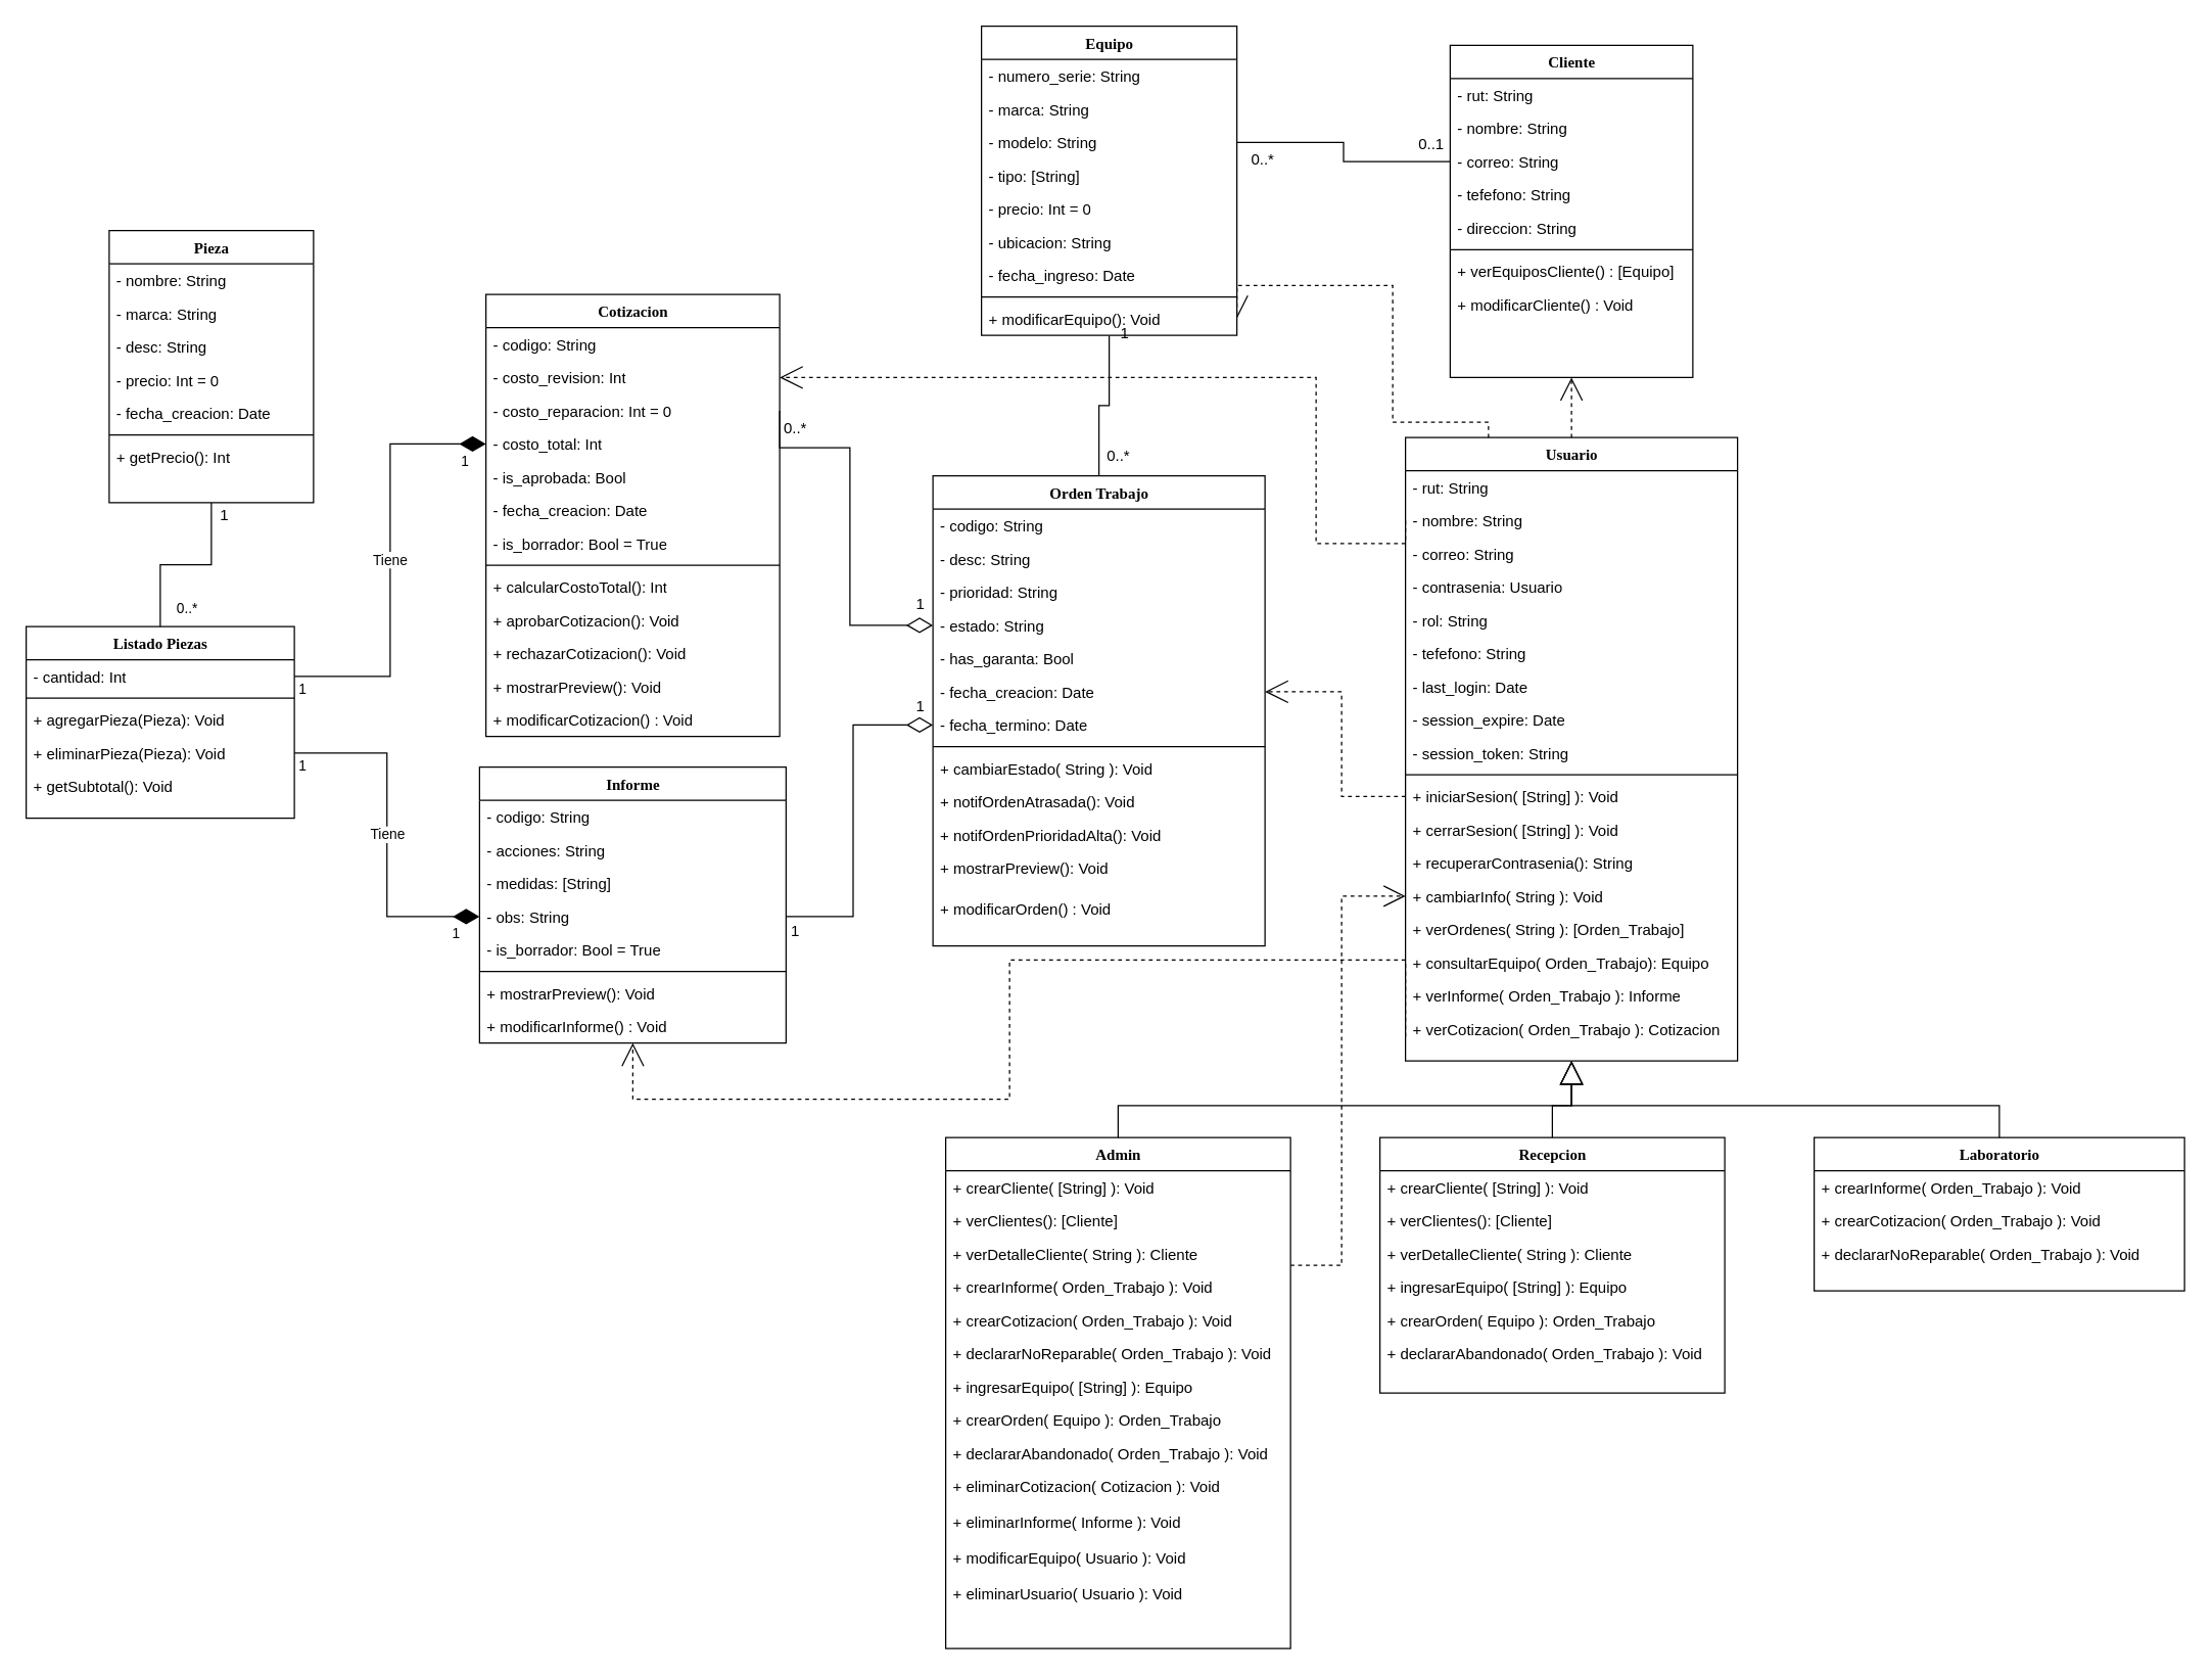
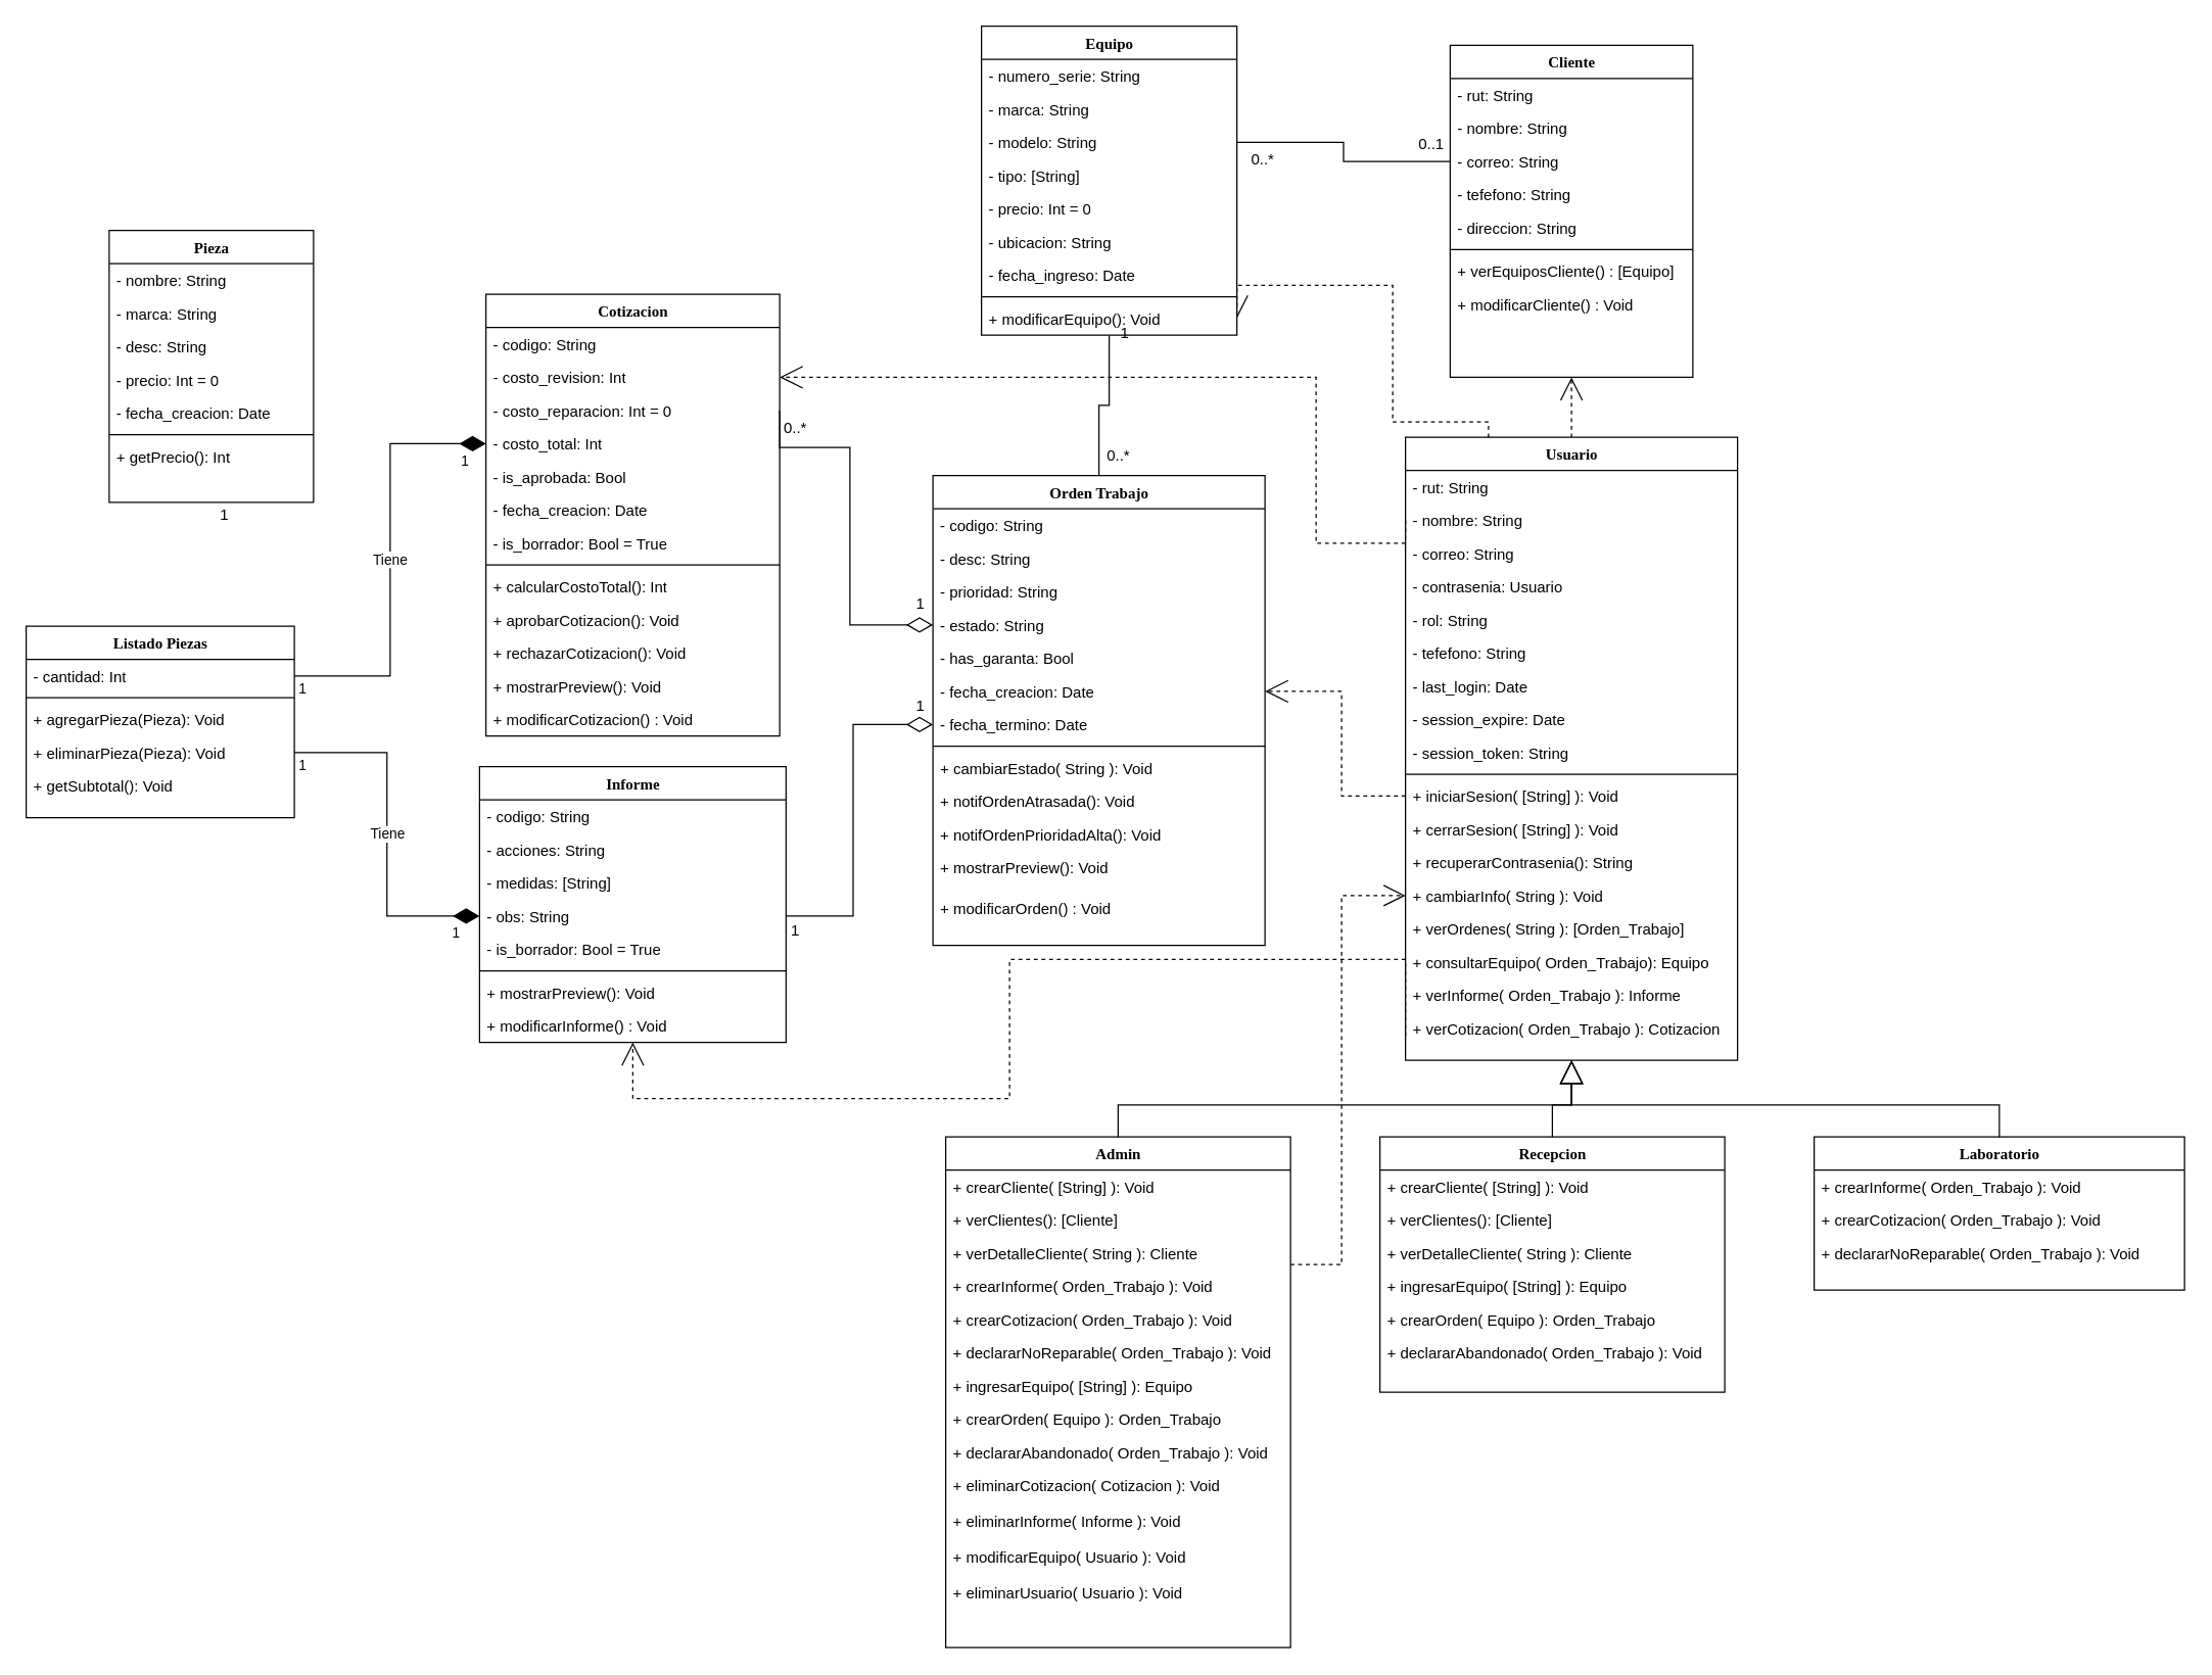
- <mxCell id="110" style="edgeStyle=orthogonalEdgeStyle;rounded=0;orthogonalLoop=1;jettySize=auto;html=1;exitX=0.5;exitY=1;exitDx=0;exitDy=0;entryX=0.5;entryY=0;entryDx=0;entryDy=0;endArrow=none;startFill=0;" edge="1" parent="1" source="112" target="120"><mxGeometry relative="1" as="geometry" /></mxCell>
- <mxCell id="111" value="0..*" style="edgeLabel;html=1;align=center;verticalAlign=middle;resizable=0;points=[];" connectable="0" vertex="1" parent="110"><mxGeometry x="0.759" y="7" relative="1" as="geometry"><mxPoint x="13" y="2" as="offset" /></mxGeometry></mxCell>
